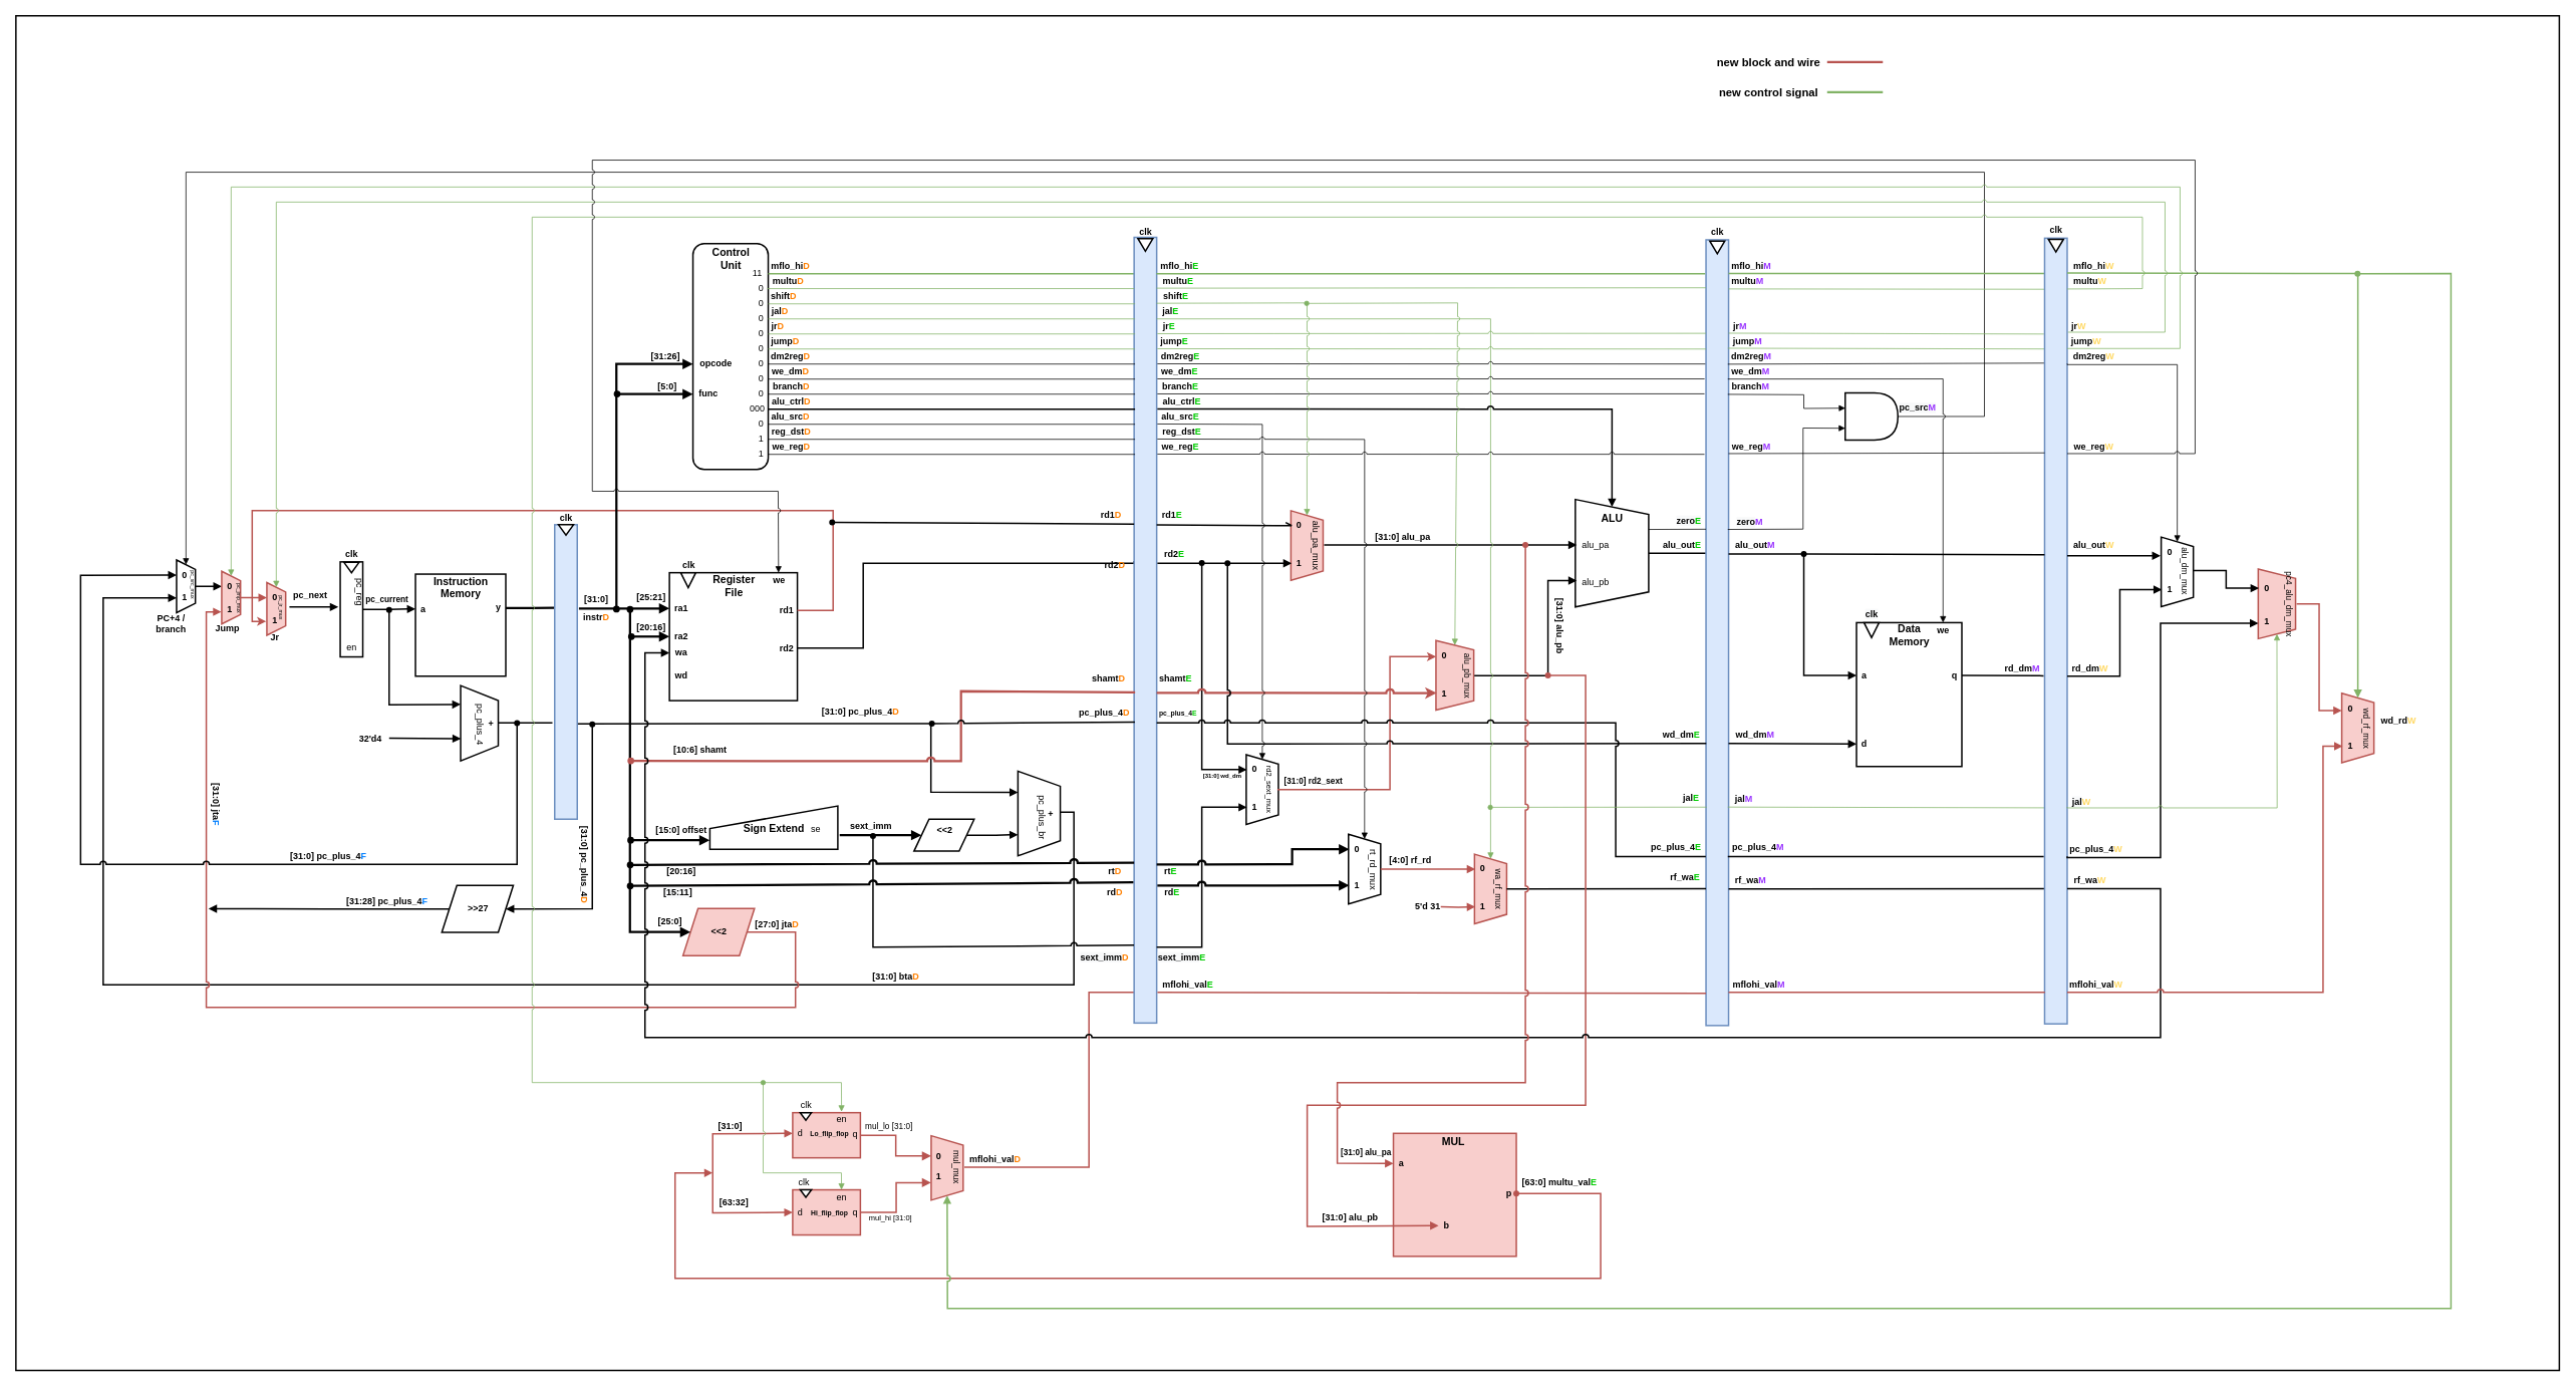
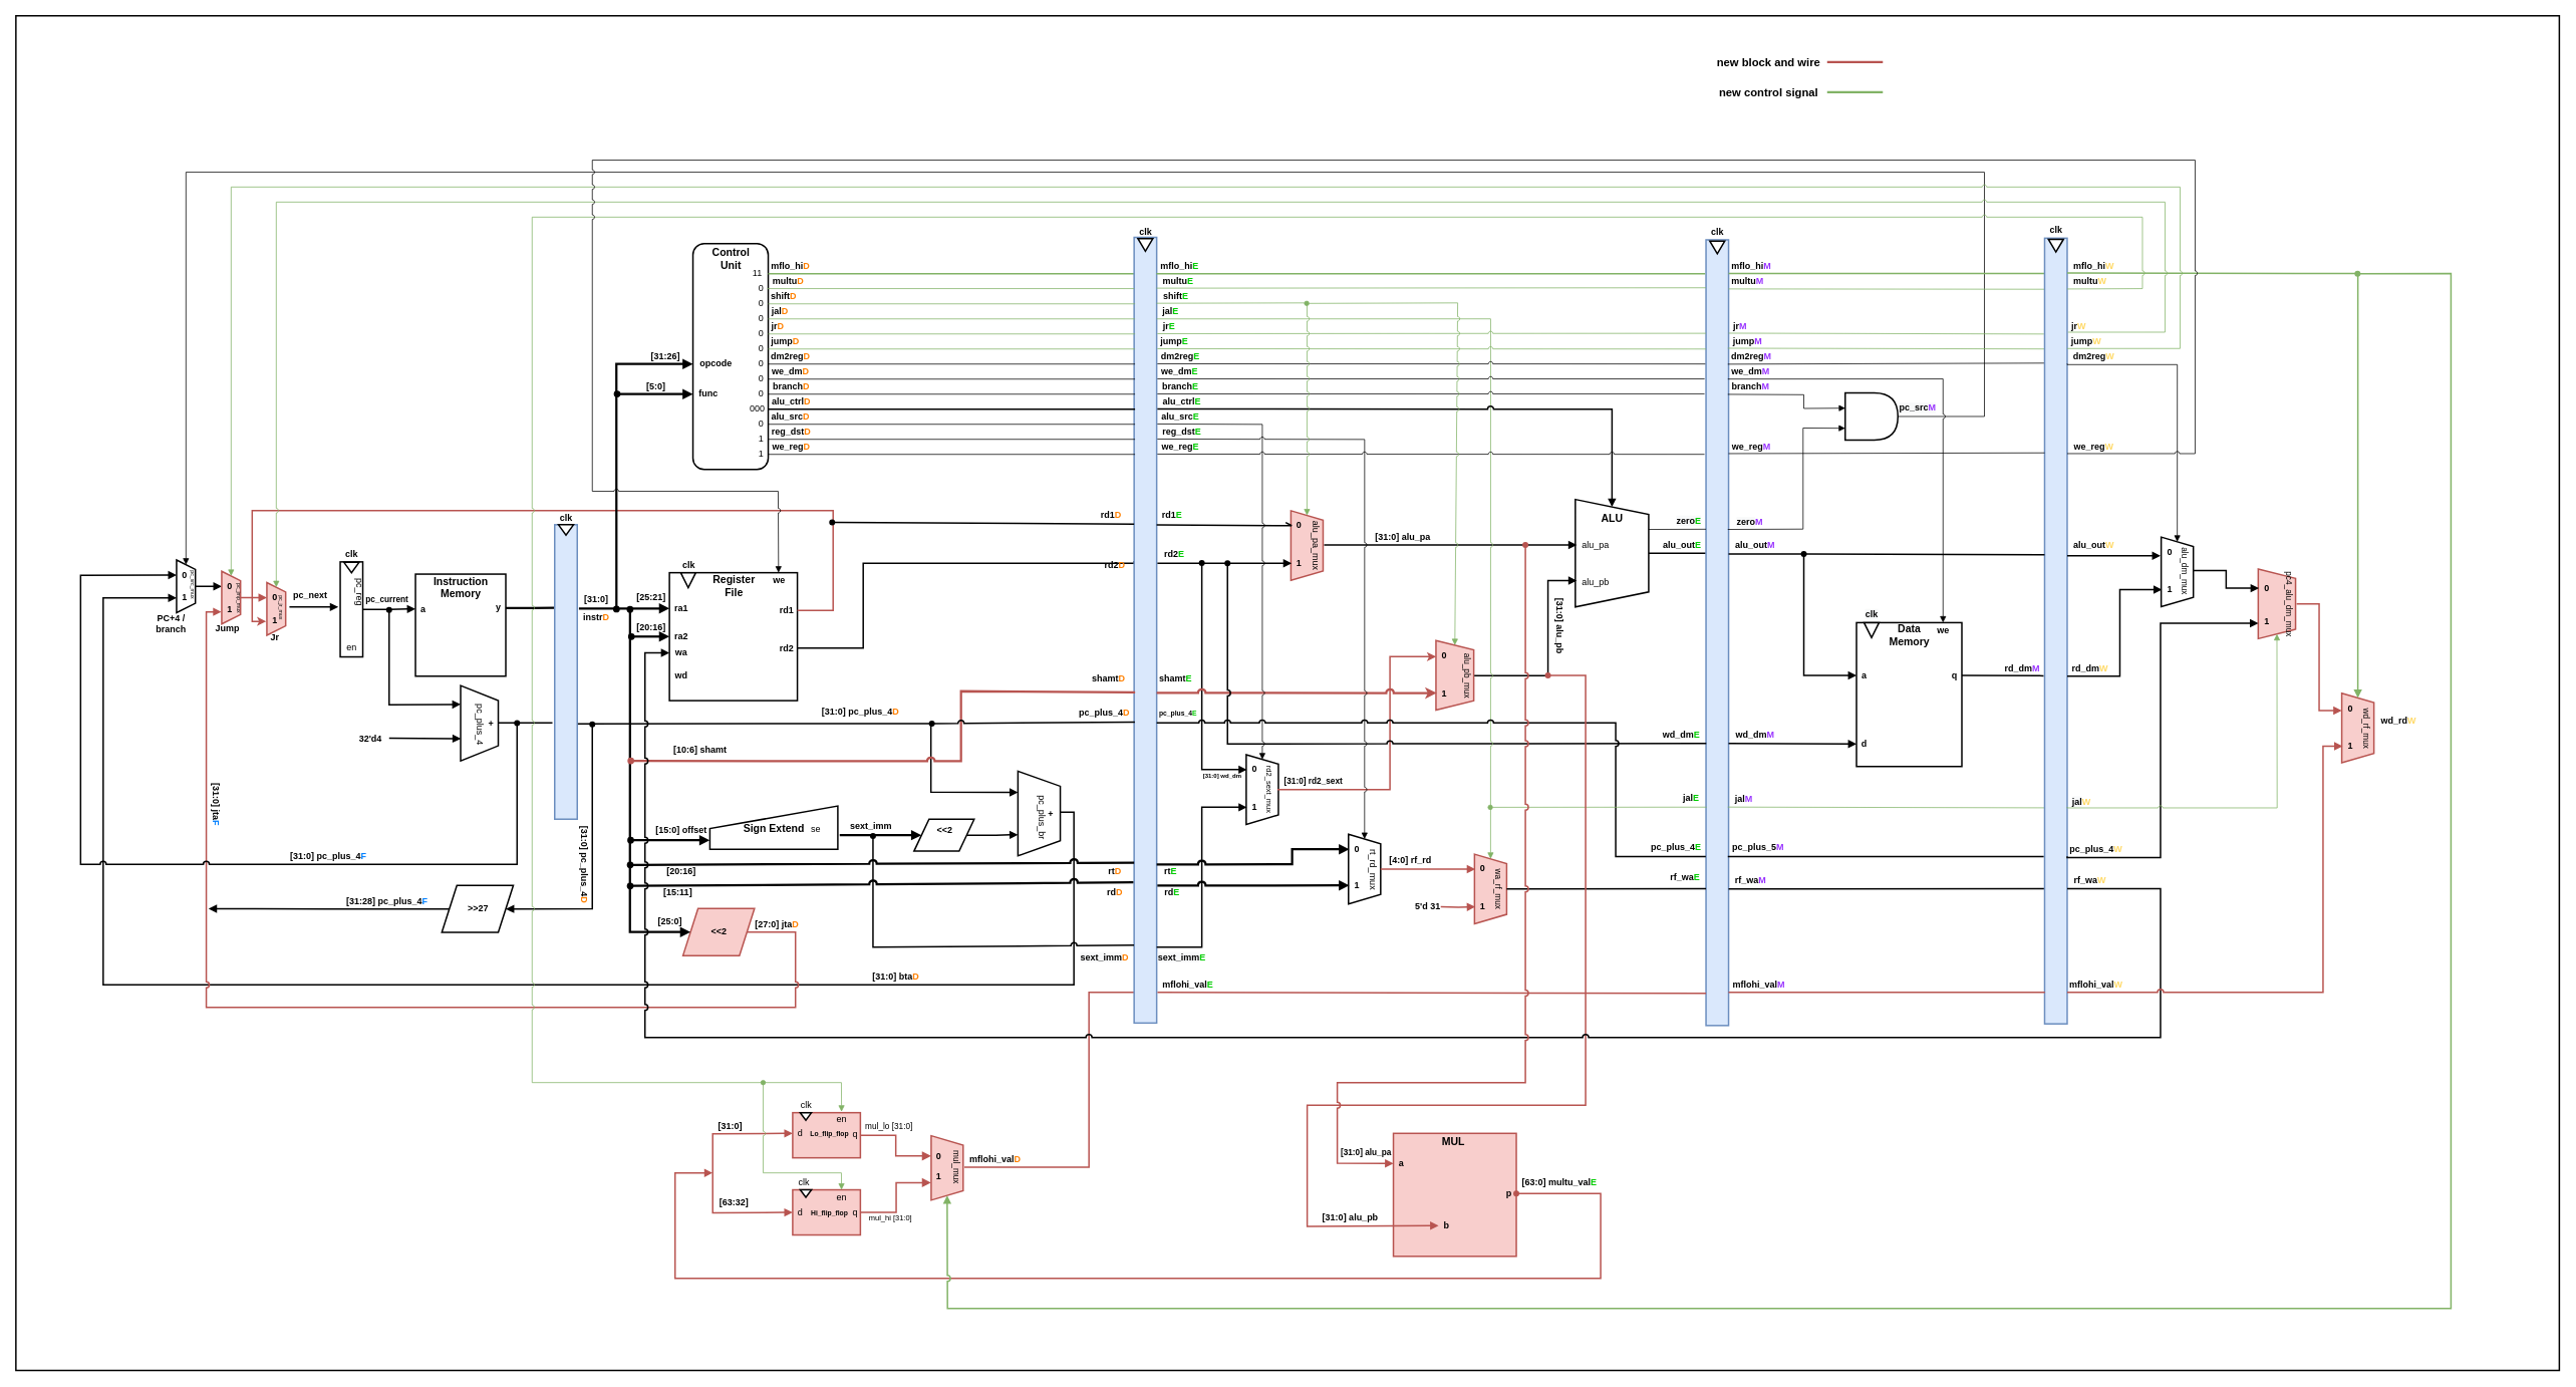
- <mxCell id="69" value="&lt;b&gt;[5:0]&amp;nbsp;&lt;/b&gt;" style="text;html=1;align=center;verticalAlign=middle;resizable=0;points=[];autosize=1;" parent="1" vertex="1"><mxGeometry x="866.5" y="503.25" width="40" height="20" as="geometry" /></mxCell>
+ <mxCell id="69" value="&lt;b&gt;[5:0]&amp;nbsp;&lt;/b&gt;" style="text;html=1;align=center;verticalAlign=middle;resizable=0;points=[];autosize=1;" parent="1" vertex="1"><mxGeometry x="851.5" y="503.25" width="40" height="20" as="geometry" /></mxCell>
- <mxCell id="334" value="&lt;b&gt;pc_plus_4&lt;/b&gt;&lt;b&gt;&lt;font color=&quot;#9933ff&quot;&gt;M&lt;/font&gt;&lt;/b&gt;" style="text;html=1;align=center;verticalAlign=middle;resizable=0;points=[];autosize=1;" parent="1" vertex="1"><mxGeometry x="2295" y="1116" width="80" height="20" as="geometry" /></mxCell>
+ <mxCell id="334" value="&lt;b&gt;pc_plus_5&lt;/b&gt;&lt;b&gt;&lt;font color=&quot;#9933ff&quot;&gt;M&lt;/font&gt;&lt;/b&gt;" style="text;html=1;align=center;verticalAlign=middle;resizable=0;points=[];autosize=1;" parent="1" vertex="1"><mxGeometry x="2295" y="1116" width="80" height="20" as="geometry" /></mxCell>
